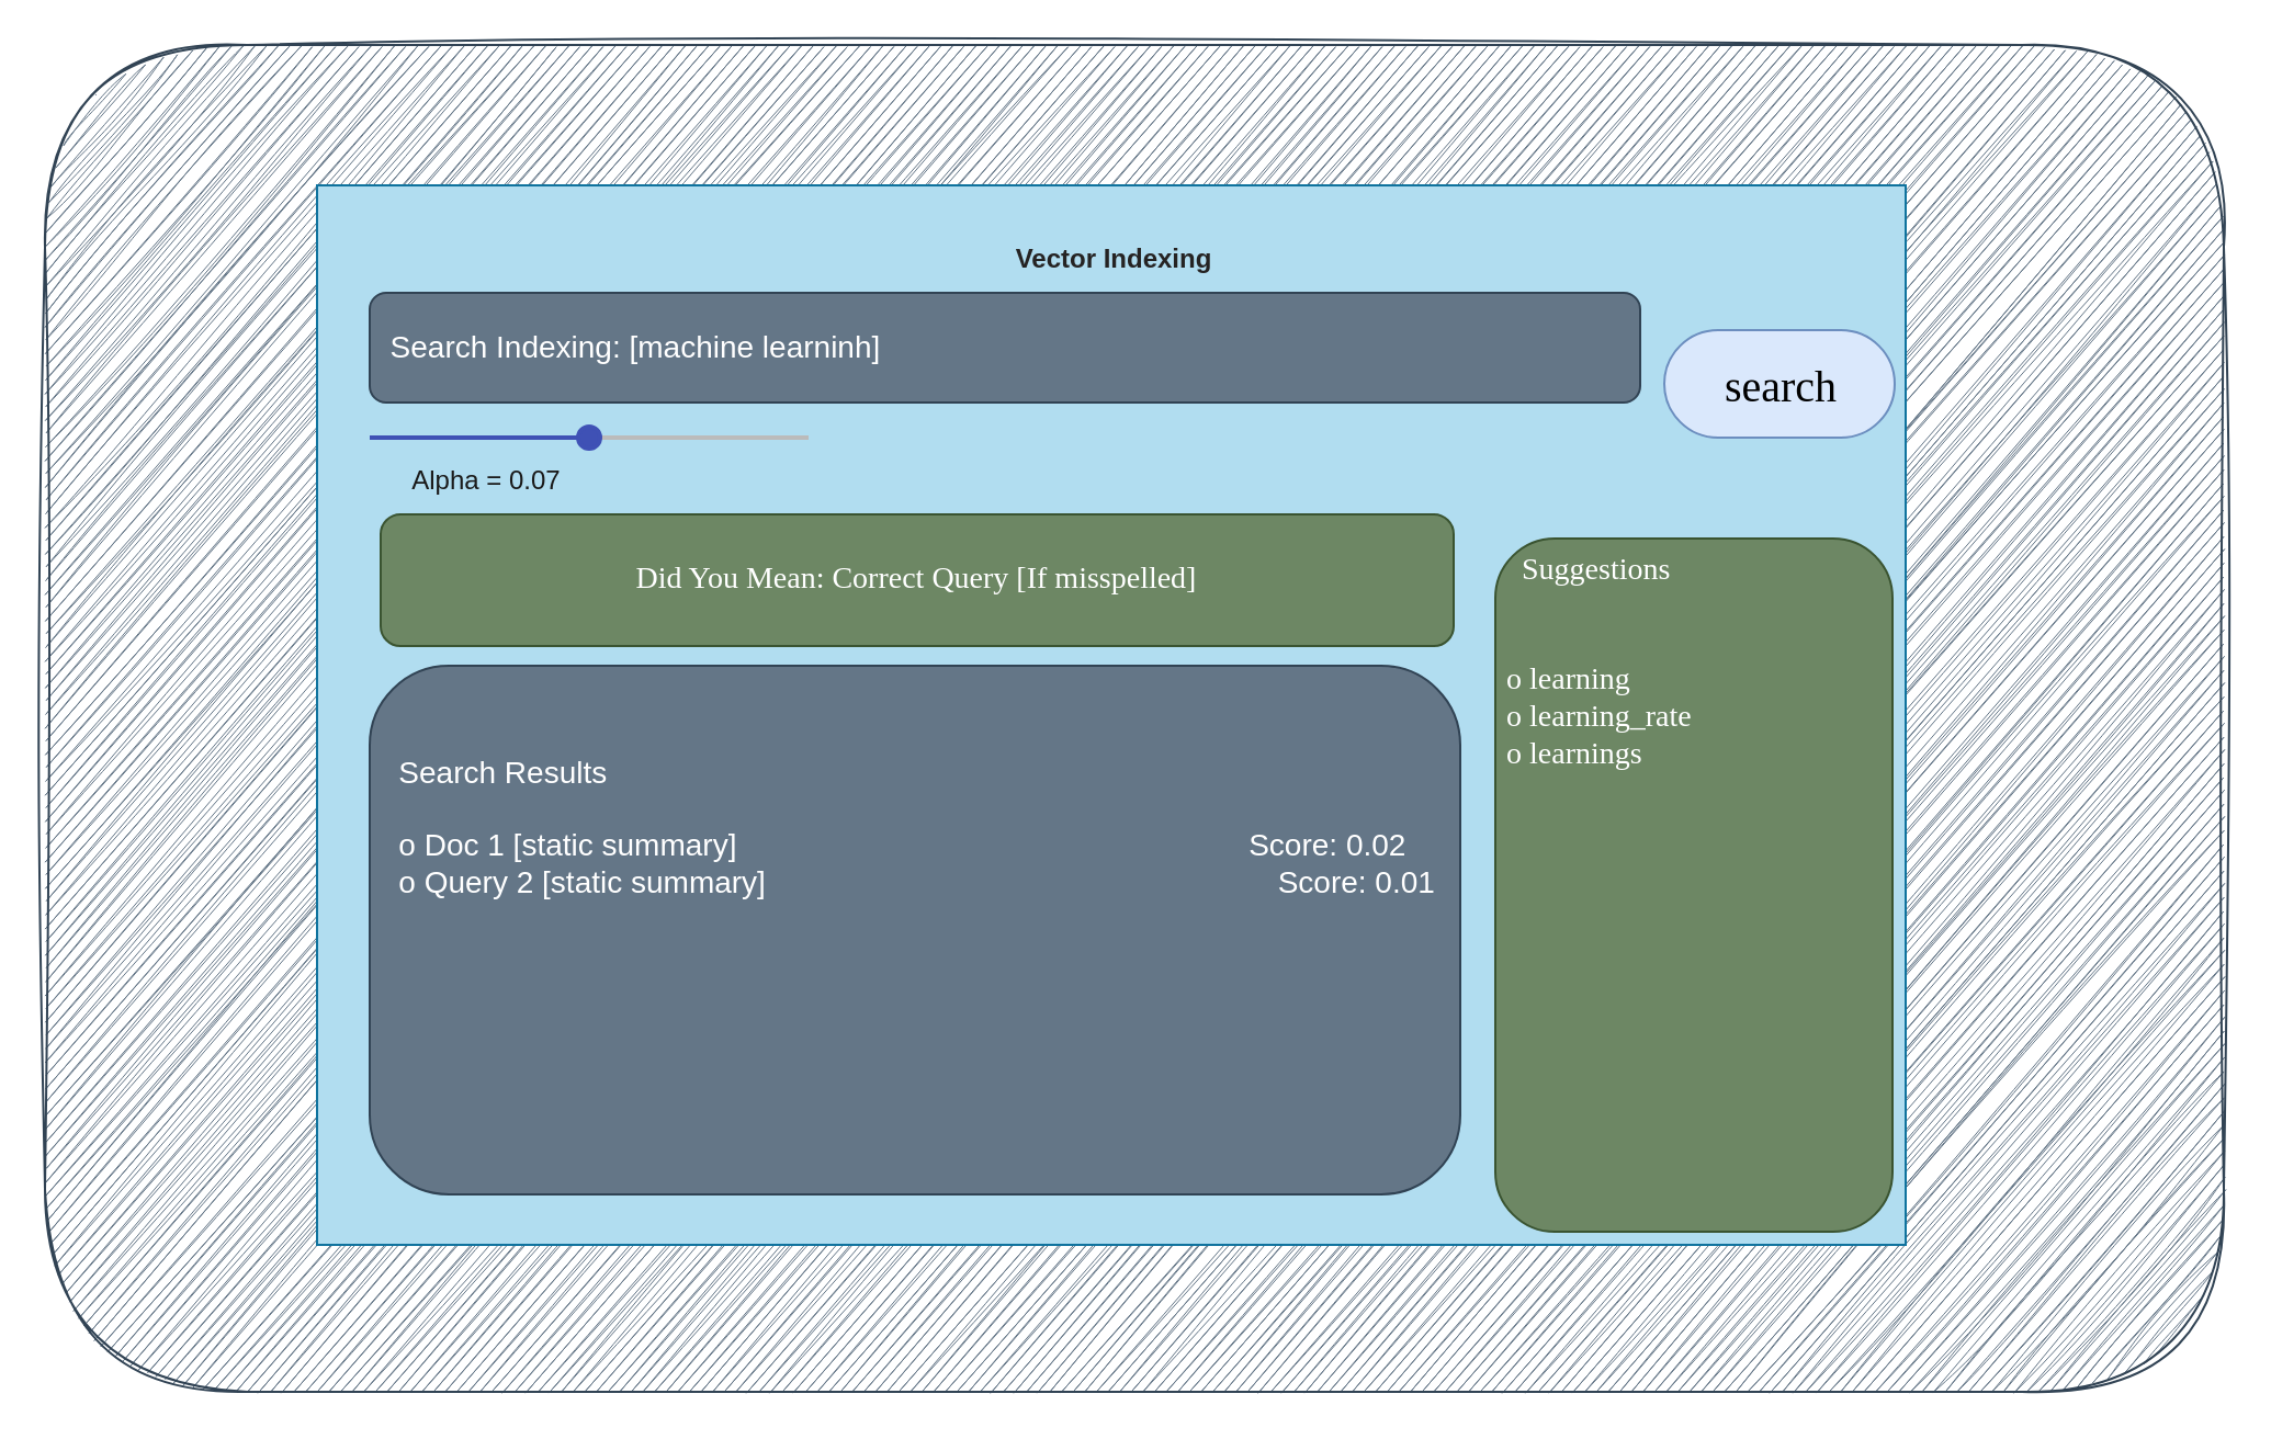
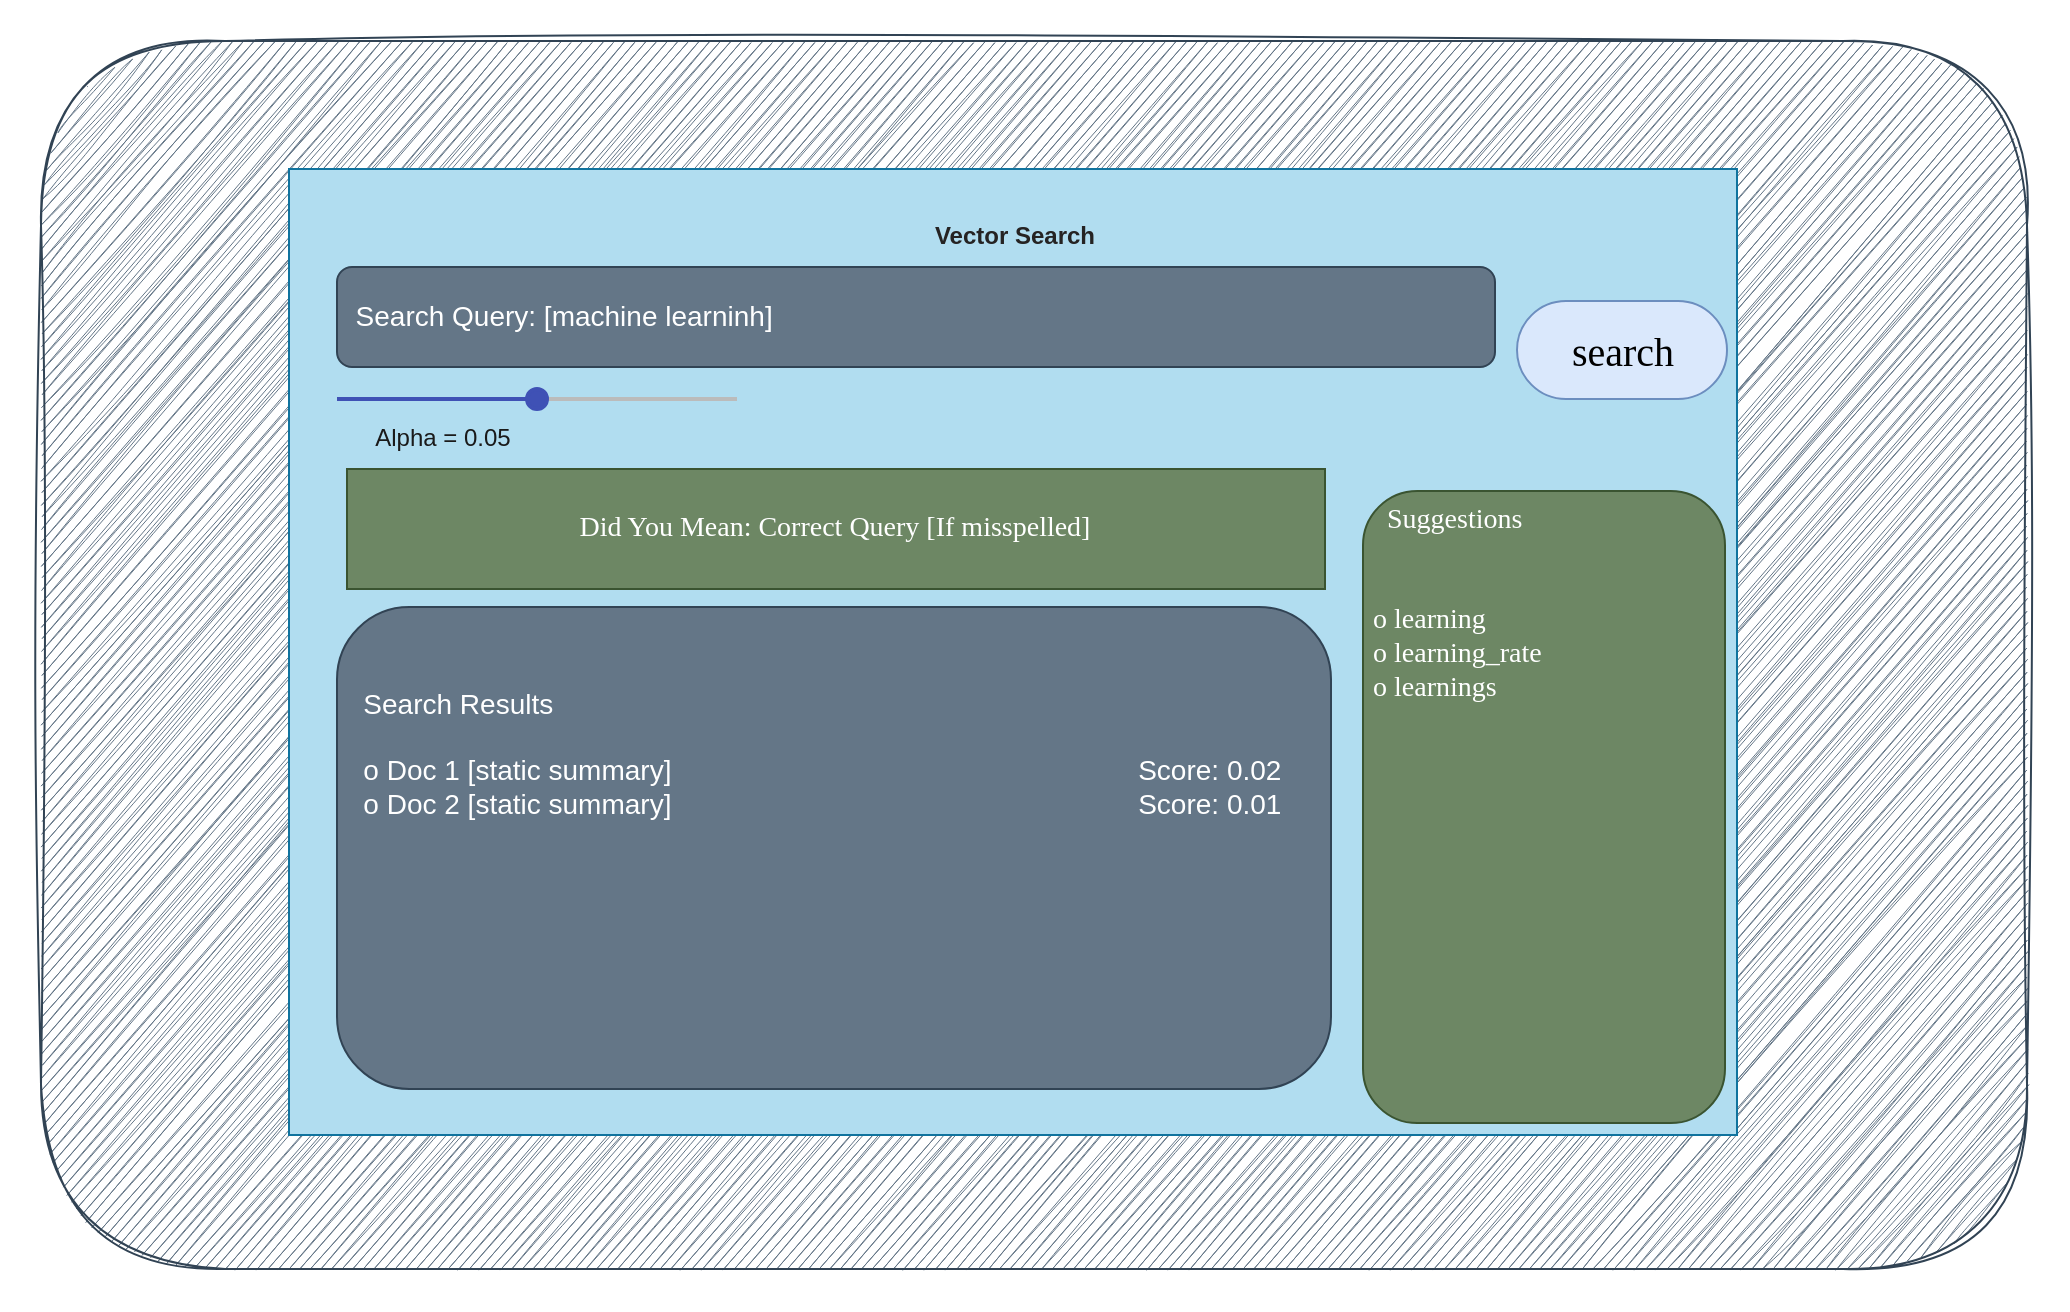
- <mxCell id="6" value="Vector Indexing" style="text;html=1;strokeColor=none;fillColor=none;align=center;verticalAlign=middle;whiteSpace=wrap;rounded=0;fontStyle=1;fontColor=#252323;" parent="1" vertex="1"><mxGeometry x="406" y="103" width="203" height="30" as="geometry" /></mxCell>
+ <mxCell id="6" value="Vector Search" style="text;html=1;strokeColor=none;fillColor=none;align=center;verticalAlign=middle;whiteSpace=wrap;rounded=0;fontStyle=1;fontColor=#252323;" parent="1" vertex="1"><mxGeometry x="406" y="103" width="203" height="30" as="geometry" /></mxCell>
- <mxCell id="5" value="&lt;font face=&quot;Helvetica&quot; style=&quot;font-size: 14px;&quot;&gt;&amp;nbsp; Search Indexing: [machine learninh]&lt;/font&gt;" style="rounded=1;whiteSpace=wrap;html=1;fontFamily=Verdana;align=left;fillColor=#647687;strokeColor=#314354;fontColor=#ffffff;" parent="1" vertex="1"><mxGeometry x="168" y="133" width="579" height="50" as="geometry" /></mxCell>
+ <mxCell id="5" value="&lt;font face=&quot;Helvetica&quot; style=&quot;font-size: 14px;&quot;&gt;&amp;nbsp; Search Query: [machine learninh]&lt;/font&gt;" style="rounded=1;whiteSpace=wrap;html=1;fontFamily=Verdana;align=left;fillColor=#647687;strokeColor=#314354;fontColor=#ffffff;" parent="1" vertex="1"><mxGeometry x="168" y="133" width="579" height="50" as="geometry" /></mxCell>
- <mxCell id="12" value="Alpha = 0.07" style="text;html=1;strokeColor=none;fillColor=none;align=center;verticalAlign=middle;whiteSpace=wrap;rounded=0;fontColor=#1a1a1a;" vertex="1" parent="1"><mxGeometry x="168" y="204" width="107" height="30" as="geometry" /></mxCell>
+ <mxCell id="12" value="Alpha = 0.05" style="text;html=1;strokeColor=none;fillColor=none;align=center;verticalAlign=middle;whiteSpace=wrap;rounded=0;fontColor=#1a1a1a;" vertex="1" parent="1"><mxGeometry x="168" y="204" width="107" height="30" as="geometry" /></mxCell>
- <mxCell id="9" value="&lt;div style=&quot;&quot;&gt;&lt;font face=&quot;Verdana&quot; style=&quot;font-size: 14px;&quot;&gt;Did You Mean: Correct Query [If misspelled]&lt;/font&gt;&lt;/div&gt;" style="whiteSpace=wrap;html=1;align=center;fillColor=#6d8764;fontColor=#ffffff;strokeColor=#3A5431;rounded=1;" parent="1" vertex="1"><mxGeometry x="173" y="234" width="489" height="60" as="geometry" /></mxCell>
+ <mxCell id="9" value="&lt;div style=&quot;&quot;&gt;&lt;font face=&quot;Verdana&quot; style=&quot;font-size: 14px;&quot;&gt;Did You Mean: Correct Query [If misspelled]&lt;/font&gt;&lt;/div&gt;" style="rounded=0;whiteSpace=wrap;html=1;align=center;fillColor=#6d8764;fontColor=#ffffff;strokeColor=#3A5431;" parent="1" vertex="1"><mxGeometry x="173" y="234" width="489" height="60" as="geometry" /></mxCell>
- <mxCell id="8" value="&lt;font style=&quot;font-size: 14px;&quot;&gt;&amp;nbsp; &amp;nbsp; &amp;nbsp; &amp;nbsp; &amp;nbsp; &lt;br&gt;&lt;br&gt;&amp;nbsp; &amp;nbsp;Search Results&lt;br&gt;&lt;br&gt;&amp;nbsp; &amp;nbsp;o Doc 1 [static summary]&amp;nbsp; &amp;nbsp; &amp;nbsp; &amp;nbsp; &amp;nbsp; &amp;nbsp; &amp;nbsp; &amp;nbsp; &amp;nbsp; &amp;nbsp; &amp;nbsp; &amp;nbsp; &amp;nbsp; &amp;nbsp; &amp;nbsp; &amp;nbsp; &amp;nbsp; &amp;nbsp; &amp;nbsp; &amp;nbsp; &amp;nbsp; &amp;nbsp; &amp;nbsp; &amp;nbsp; &amp;nbsp; &amp;nbsp; &amp;nbsp; &amp;nbsp; &amp;nbsp; &amp;nbsp; Score: 0.02&lt;br&gt;&amp;nbsp; &amp;nbsp;o Query 2 [static summary]&amp;nbsp; &amp;nbsp; &amp;nbsp; &amp;nbsp; &amp;nbsp; &amp;nbsp; &amp;nbsp; &amp;nbsp; &amp;nbsp; &amp;nbsp; &amp;nbsp; &amp;nbsp; &amp;nbsp; &amp;nbsp; &amp;nbsp; &amp;nbsp; &amp;nbsp; &amp;nbsp; &amp;nbsp; &amp;nbsp; &amp;nbsp; &amp;nbsp; &amp;nbsp; &amp;nbsp; &amp;nbsp; &amp;nbsp; &amp;nbsp; &amp;nbsp; &amp;nbsp; &amp;nbsp; Score: 0.01&lt;br&gt;&lt;/font&gt;" style="rounded=1;whiteSpace=wrap;html=1;verticalAlign=top;align=left;fillColor=#647687;fontColor=#ffffff;strokeColor=#314354;" parent="1" vertex="1"><mxGeometry x="168" y="303" width="497" height="241" as="geometry" /></mxCell>
+ <mxCell id="8" value="&lt;font style=&quot;font-size: 14px;&quot;&gt;&amp;nbsp; &amp;nbsp; &amp;nbsp; &amp;nbsp; &amp;nbsp; &lt;br&gt;&lt;br&gt;&amp;nbsp; &amp;nbsp;Search Results&lt;br&gt;&lt;br&gt;&amp;nbsp; &amp;nbsp;o Doc 1 [static summary]&amp;nbsp; &amp;nbsp; &amp;nbsp; &amp;nbsp; &amp;nbsp; &amp;nbsp; &amp;nbsp; &amp;nbsp; &amp;nbsp; &amp;nbsp; &amp;nbsp; &amp;nbsp; &amp;nbsp; &amp;nbsp; &amp;nbsp; &amp;nbsp; &amp;nbsp; &amp;nbsp; &amp;nbsp; &amp;nbsp; &amp;nbsp; &amp;nbsp; &amp;nbsp; &amp;nbsp; &amp;nbsp; &amp;nbsp; &amp;nbsp; &amp;nbsp; &amp;nbsp; &amp;nbsp; Score: 0.02&lt;br&gt;&amp;nbsp; &amp;nbsp;o Doc 2 [static summary]&amp;nbsp; &amp;nbsp; &amp;nbsp; &amp;nbsp; &amp;nbsp; &amp;nbsp; &amp;nbsp; &amp;nbsp; &amp;nbsp; &amp;nbsp; &amp;nbsp; &amp;nbsp; &amp;nbsp; &amp;nbsp; &amp;nbsp; &amp;nbsp; &amp;nbsp; &amp;nbsp; &amp;nbsp; &amp;nbsp; &amp;nbsp; &amp;nbsp; &amp;nbsp; &amp;nbsp; &amp;nbsp; &amp;nbsp; &amp;nbsp; &amp;nbsp; &amp;nbsp; &amp;nbsp; Score: 0.01&lt;br&gt;&lt;/font&gt;" style="rounded=1;whiteSpace=wrap;html=1;verticalAlign=top;align=left;fillColor=#647687;fontColor=#ffffff;strokeColor=#314354;" parent="1" vertex="1"><mxGeometry x="168" y="303" width="497" height="241" as="geometry" /></mxCell>
